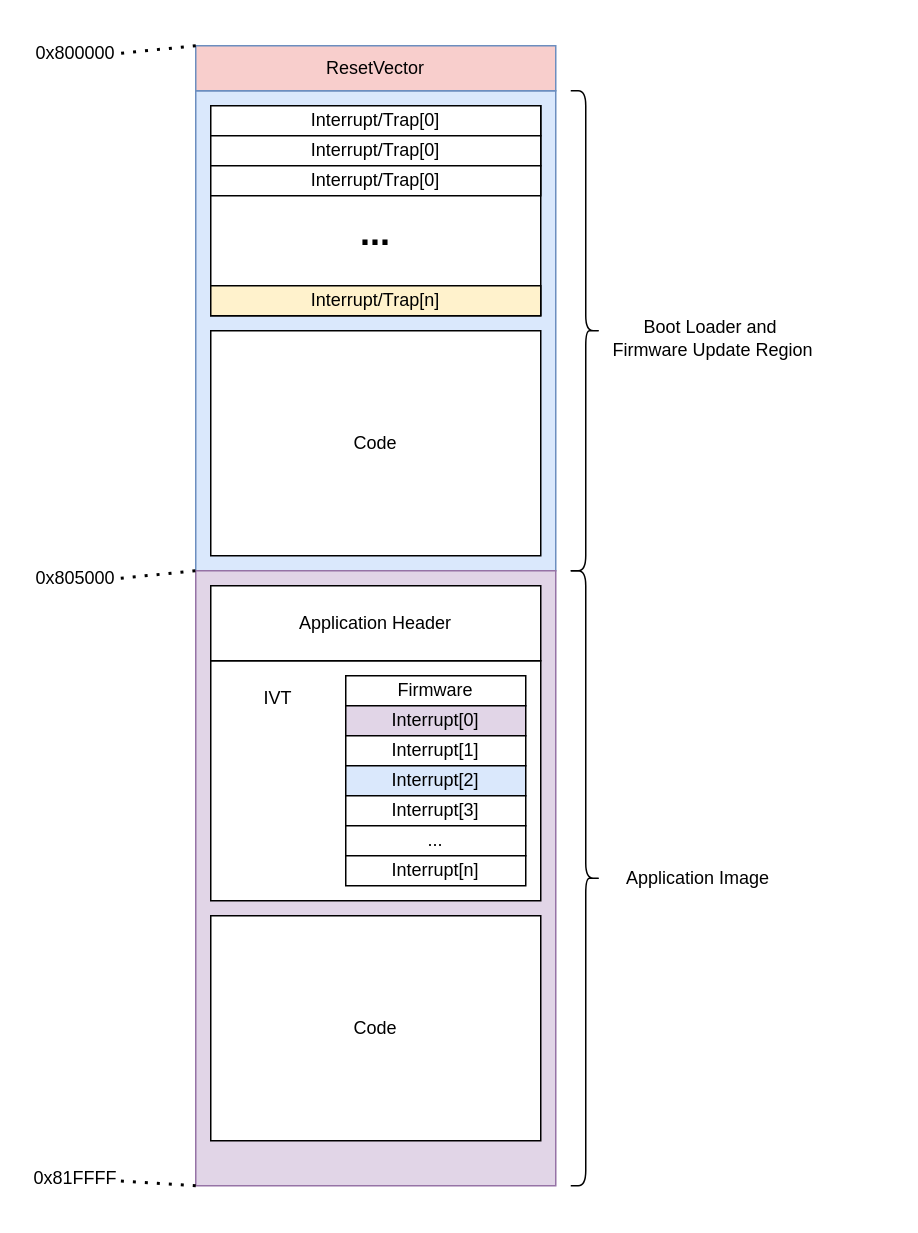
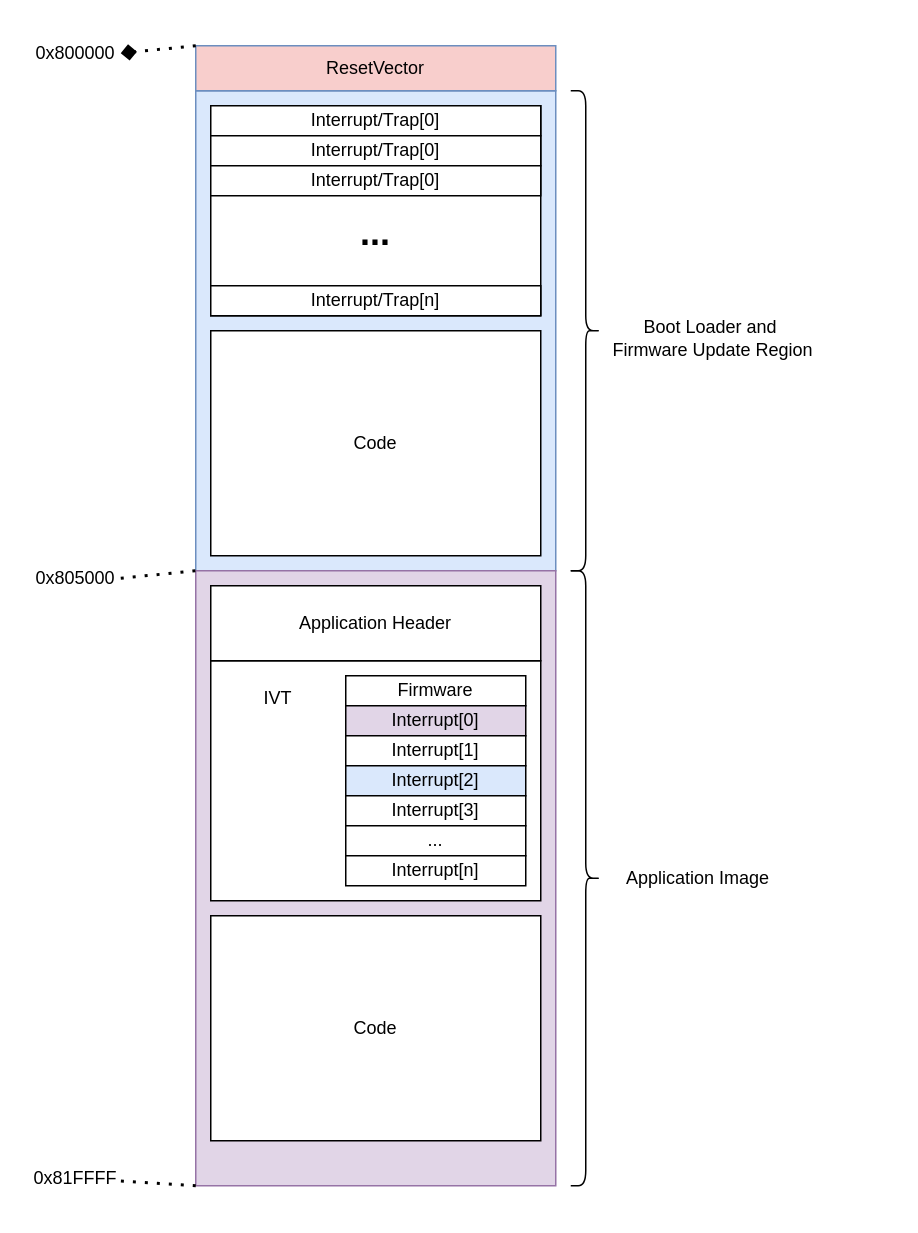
- <mxCell id="9" value="" style="endArrow=none;dashed=1;html=1;dashPattern=1 3;strokeWidth=2;rounded=0;exitX=0;exitY=0;exitDx=0;exitDy=0;entryX=1;entryY=0.5;entryDx=0;entryDy=0;" parent="1" source="7" target="8" edge="1"><mxGeometry width="50" height="50" relative="1" as="geometry"><mxPoint x="300" y="410" as="sourcePoint" /><mxPoint x="-130" as="targetPoint" y="160" /></mxGeometry></mxCell>
+ <mxCell id="9" value="" style="endArrow=diamond;dashed=1;html=1;dashPattern=1 3;strokeWidth=2;rounded=0;exitX=0;exitY=0;exitDx=0;exitDy=0;entryX=1;entryY=0.5;entryDx=0;entryDy=0;" parent="1" source="7" target="8" edge="1"><mxGeometry width="50" height="50" relative="1" as="geometry"><mxPoint x="300" y="410" as="sourcePoint" /><mxPoint x="-130" as="targetPoint" y="160" /></mxGeometry></mxCell>
- <mxCell id="29" value="Interrupt/Trap[n]" style="rounded=0;whiteSpace=wrap;html=1;fillColor=#fff2cc;" vertex="1" parent="1"><mxGeometry x="140" y="190" width="220" height="20" as="geometry" /></mxCell>
+ <mxCell id="29" value="Interrupt/Trap[n]" style="rounded=0;whiteSpace=wrap;html=1;" vertex="1" parent="1"><mxGeometry x="140" y="190" width="220" height="20" as="geometry" /></mxCell>
